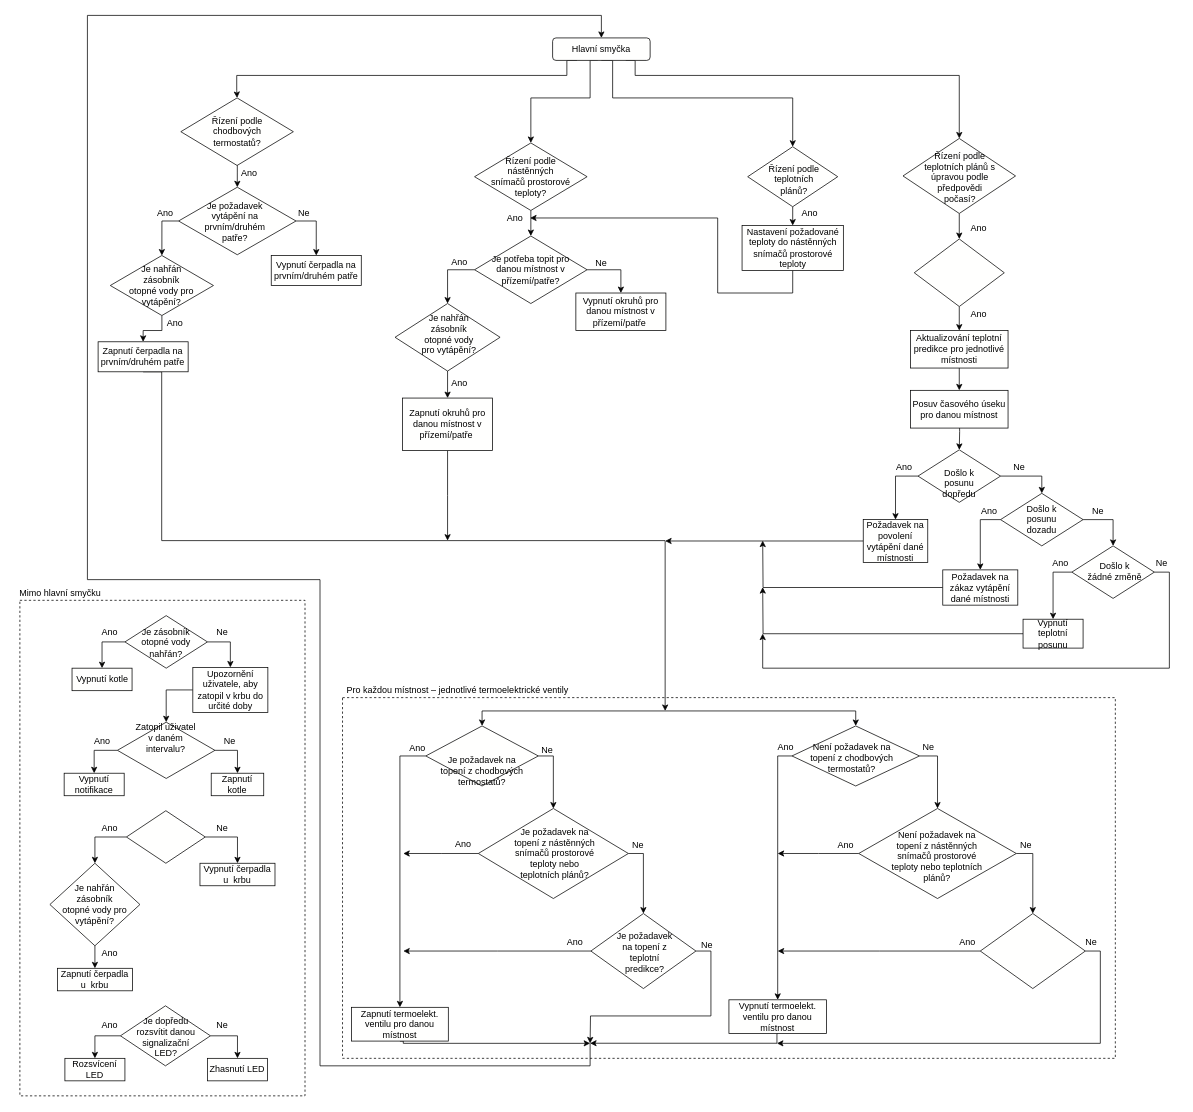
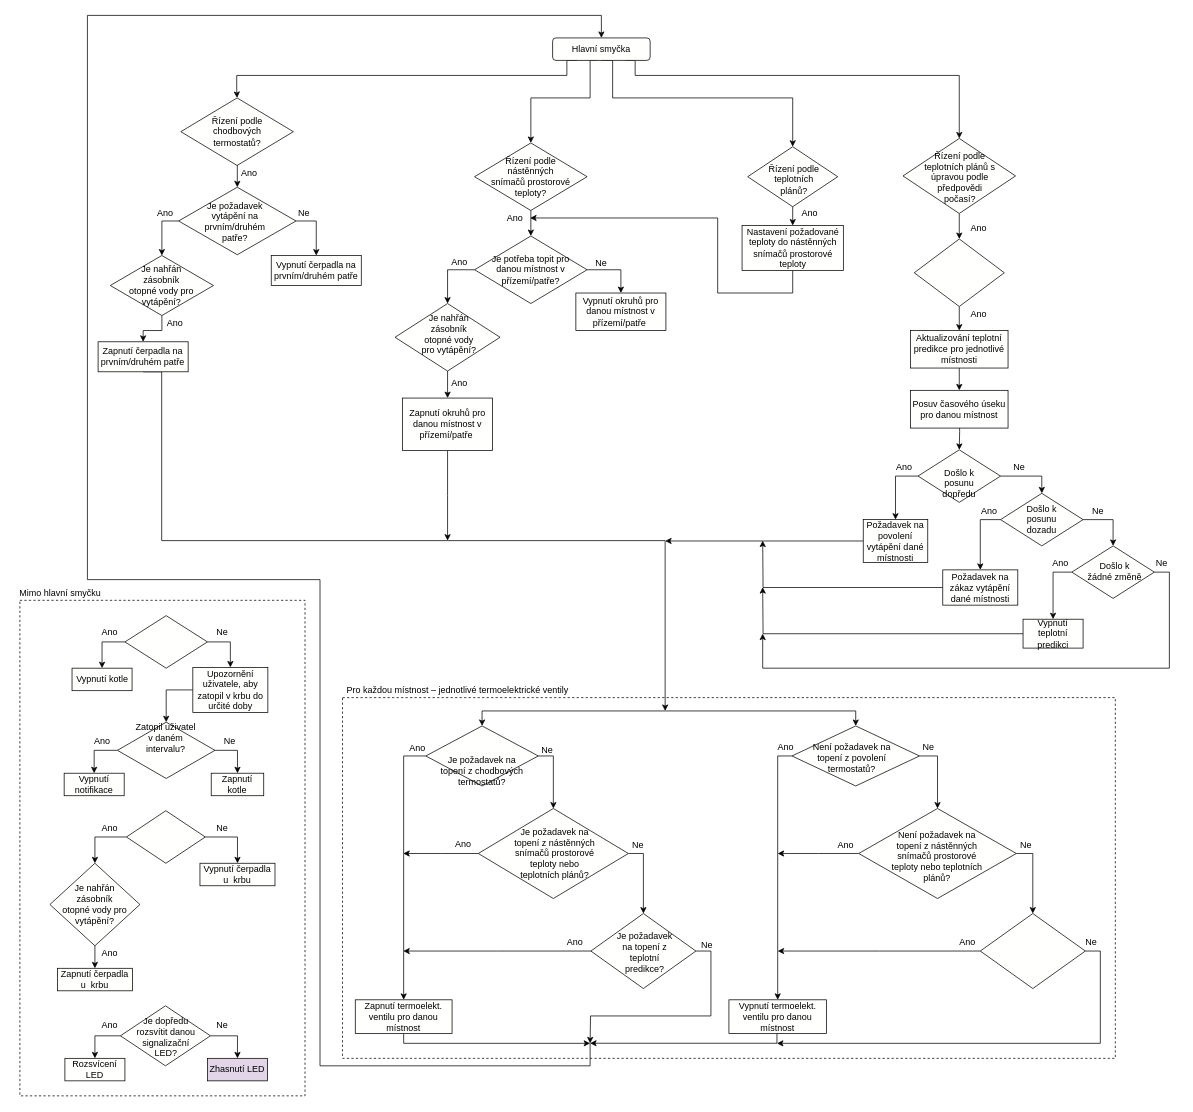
- <mxCell id="173" value="Vypnutí teplotní posunu" style="rounded=0;whiteSpace=wrap;html=1;fillColor=#FFFFFE;strokeColor=#030303;" vertex="1" parent="1"><mxGeometry x="1363" y="824.75" width="80" height="38.5" as="geometry" /></mxCell>
+ <mxCell id="173" value="Vypnutí teplotní predikci" style="rounded=0;whiteSpace=wrap;html=1;fillColor=#FFFFFE;strokeColor=#030303;" vertex="1" parent="1"><mxGeometry x="1363" y="824.75" width="80" height="38.5" as="geometry" /></mxCell>
- <mxCell id="40" value="Je zásobník otopné vody nahřán?" style="text;html=1;strokeColor=none;fillColor=none;align=center;verticalAlign=middle;whiteSpace=wrap;rounded=0;" parent="39" vertex="1"><mxGeometry x="39.5" y="26" width="86" height="20" as="geometry" /></mxCell>
- <mxCell id="120" value="Není požadavek na topení z chodbových termostatů?" style="text;html=1;strokeColor=none;fillColor=none;align=center;verticalAlign=middle;whiteSpace=wrap;rounded=0;" parent="118" vertex="1"><mxGeometry x="16" y="28" width="128" height="30" as="geometry" /></mxCell>
+ <mxCell id="120" value="Není požadavek na topení z povolení termostatů?" style="text;html=1;strokeColor=none;fillColor=none;align=center;verticalAlign=middle;whiteSpace=wrap;rounded=0;" parent="118" vertex="1"><mxGeometry x="16" y="28" width="128" height="30" as="geometry" /></mxCell>
- <mxCell id="96" value="Zapnutí termoelekt. ventilu pro danou místnost" style="rounded=0;whiteSpace=wrap;html=1;fillColor=#FFFFFE;strokeColor=#030303;" parent="1" vertex="1"><mxGeometry x="468" y="1342" width="129" height="45" as="geometry" /></mxCell>
+ <mxCell id="96" value="Zapnutí termoelekt. ventilu pro danou místnost" style="rounded=0;whiteSpace=wrap;html=1;fillColor=#FFFFFE;strokeColor=#030303;" parent="1" vertex="1"><mxGeometry x="473" y="1332" width="129" height="45" as="geometry" /></mxCell>
- <mxCell id="15" value="Zhasnutí LED" style="rounded=0;whiteSpace=wrap;html=1;fillColor=#FFFFFE;strokeColor=#030303;" parent="2" vertex="1"><mxGeometry x="250" y="640" width="80" height="30" as="geometry" /></mxCell>
+ <mxCell id="15" value="Zhasnutí LED" style="rounded=0;whiteSpace=wrap;html=1;fillColor=#e1d5e7;strokeColor=#030303;" parent="2" vertex="1"><mxGeometry x="250" y="640" width="80" height="30" as="geometry" /></mxCell>
